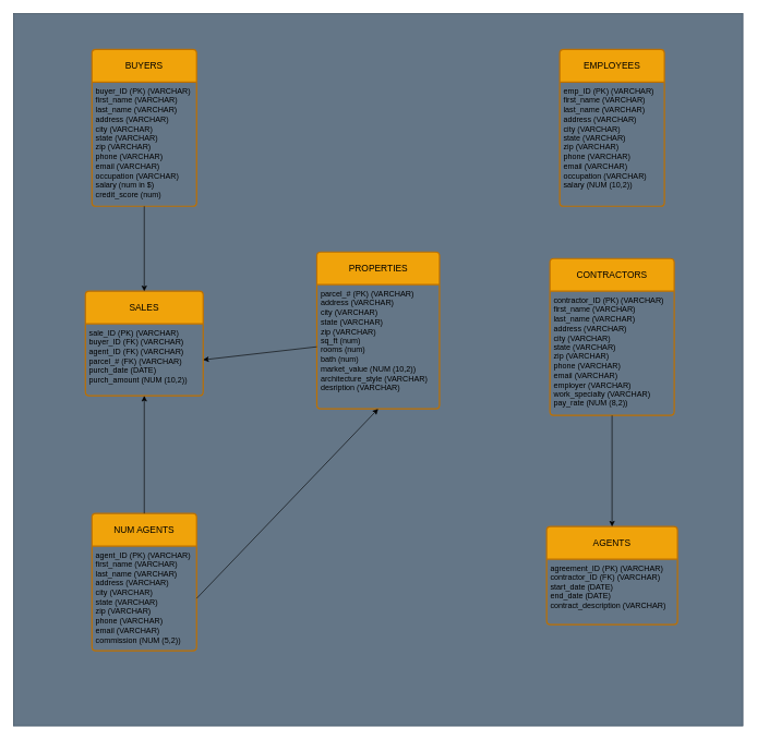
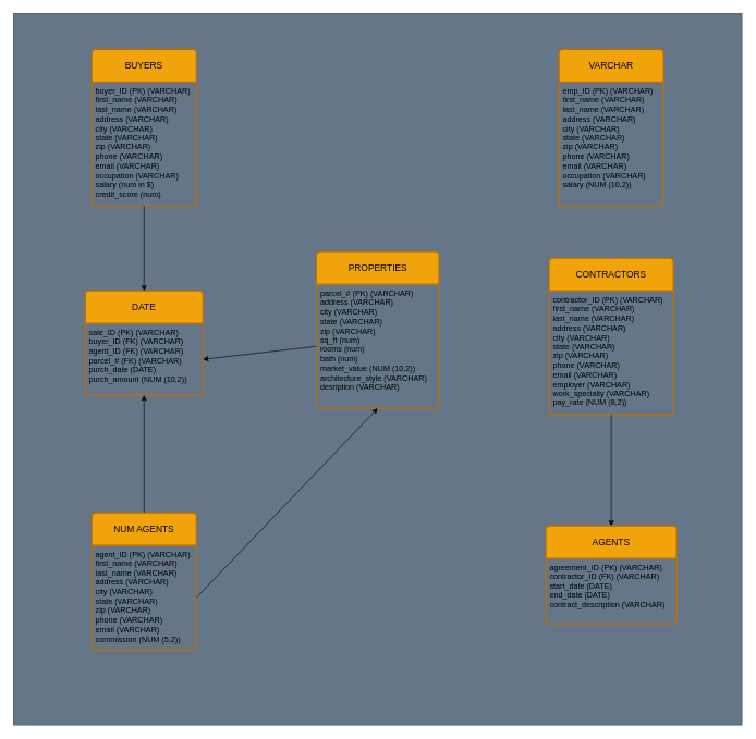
- <mxCell id="5" value="EMPLOYEES" style="swimlane;childLayout=stackLayout;horizontal=1;startSize=50;horizontalStack=0;rounded=1;fontSize=14;fontStyle=0;strokeWidth=2;resizeParent=0;resizeLast=1;shadow=0;dashed=0;align=center;arcSize=4;whiteSpace=wrap;html=1;fillColor=#f0a30a;fontColor=#000000;strokeColor=#BD7000;movable=0;resizable=0;rotatable=0;deletable=0;editable=0;locked=1;connectable=0;" parent="1" vertex="1"><mxGeometry x="855" y="75" width="160" height="240" as="geometry" /></mxCell>
+ <mxCell id="5" value="VARCHAR" style="swimlane;childLayout=stackLayout;horizontal=1;startSize=50;horizontalStack=0;rounded=1;fontSize=14;fontStyle=0;strokeWidth=2;resizeParent=0;resizeLast=1;shadow=0;dashed=0;align=center;arcSize=4;whiteSpace=wrap;html=1;fillColor=#f0a30a;fontColor=#000000;strokeColor=#BD7000;movable=0;resizable=0;rotatable=0;deletable=0;editable=0;locked=1;connectable=0;" parent="1" vertex="1"><mxGeometry x="855" y="75" width="160" height="240" as="geometry" /></mxCell>
- <mxCell id="16" value="SALES" style="swimlane;childLayout=stackLayout;horizontal=1;startSize=50;horizontalStack=0;rounded=1;fontSize=14;fontStyle=0;strokeWidth=2;resizeParent=0;resizeLast=1;shadow=0;dashed=0;align=center;arcSize=4;whiteSpace=wrap;html=1;fillColor=#f0a30a;fontColor=#000000;strokeColor=#BD7000;movable=0;resizable=0;rotatable=0;deletable=0;editable=0;locked=1;connectable=0;" parent="1" vertex="1"><mxGeometry x="130" y="445" width="180" height="160" as="geometry" /></mxCell>
+ <mxCell id="16" value="DATE" style="swimlane;childLayout=stackLayout;horizontal=1;startSize=50;horizontalStack=0;rounded=1;fontSize=14;fontStyle=0;strokeWidth=2;resizeParent=0;resizeLast=1;shadow=0;dashed=0;align=center;arcSize=4;whiteSpace=wrap;html=1;fillColor=#f0a30a;fontColor=#000000;strokeColor=#BD7000;movable=0;resizable=0;rotatable=0;deletable=0;editable=0;locked=1;connectable=0;" parent="1" vertex="1"><mxGeometry x="130" y="445" width="180" height="160" as="geometry" /></mxCell>
